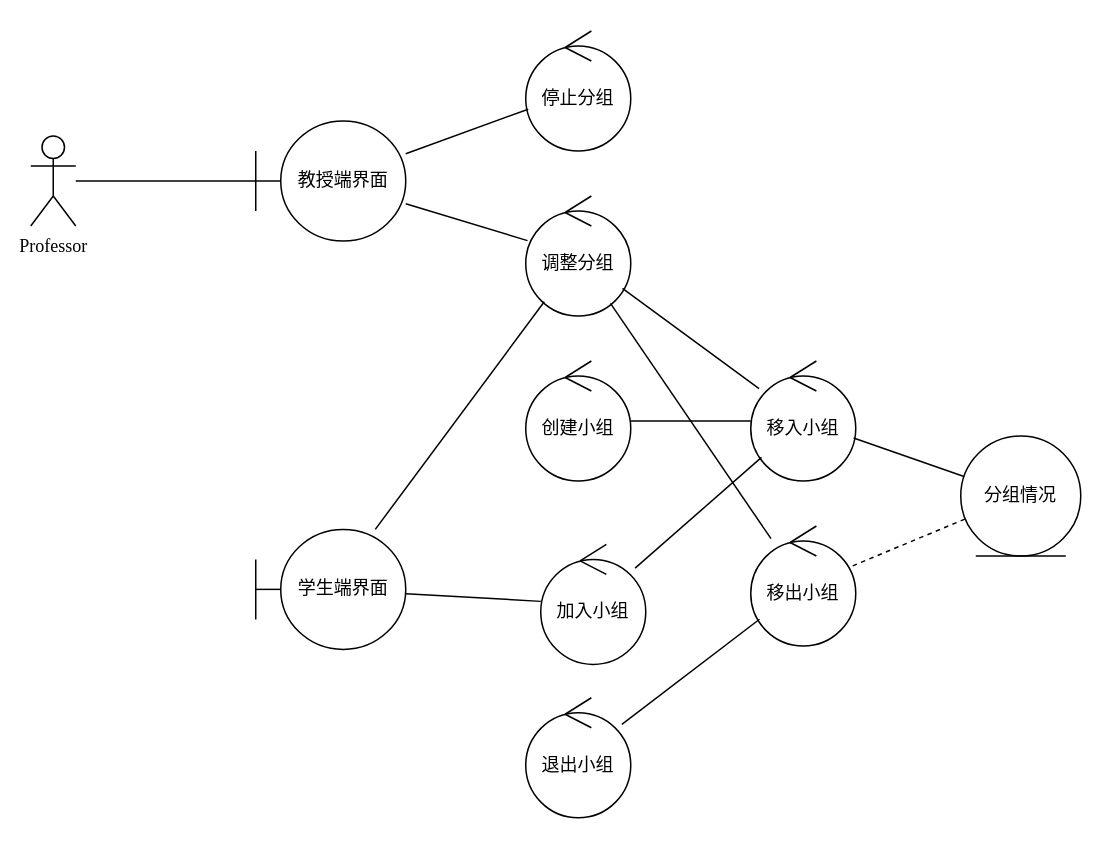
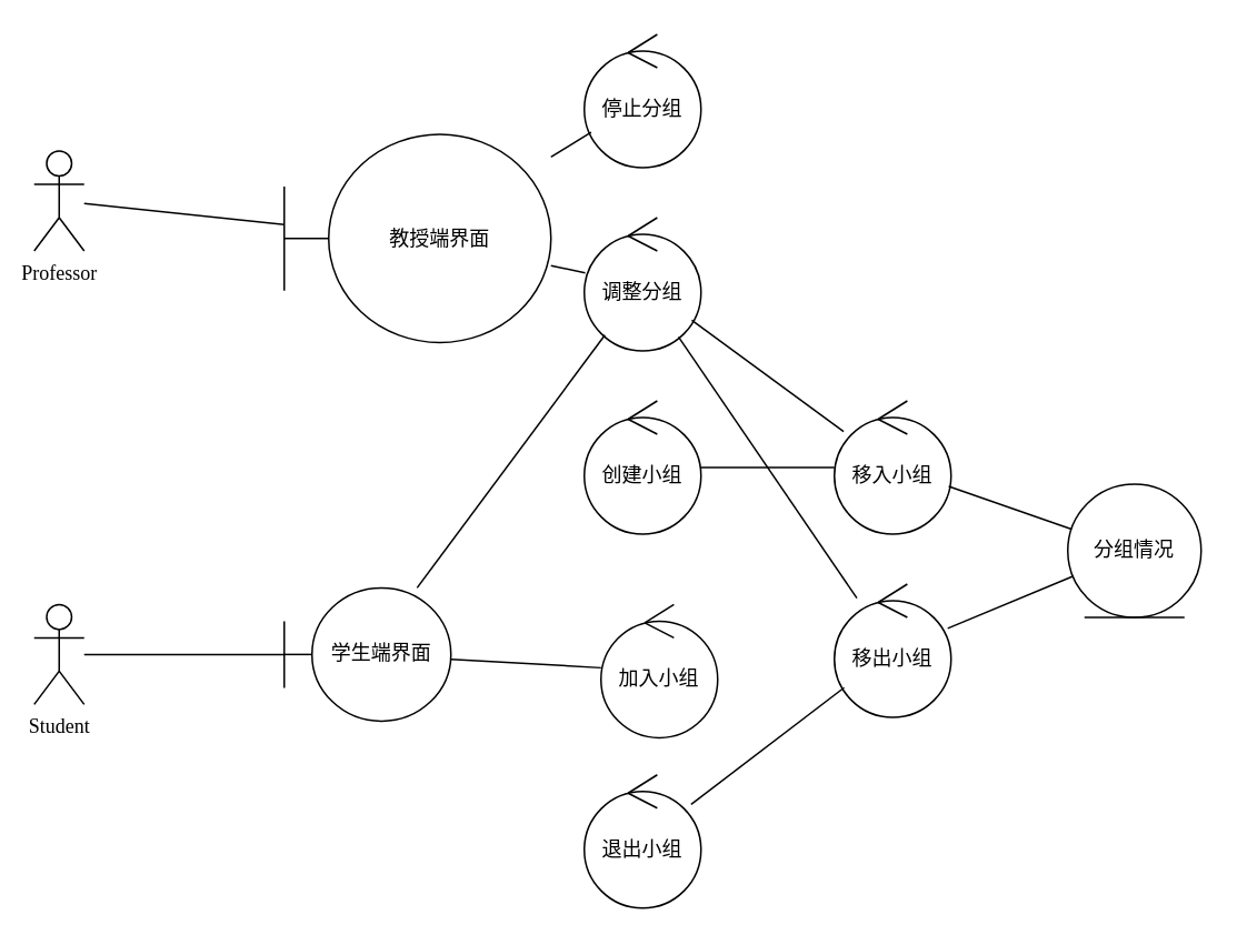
- <mxCell id="4" value="教授端界面" style="shape=umlBoundary;whiteSpace=wrap;html=1;fontFamily=&quot;Times New Roman&quot;, SimSun, sans-serif;" parent="1" vertex="1"><mxGeometry x="170" y="80" width="100" height="80" as="geometry" /></mxCell>
+ <mxCell id="4" value="教授端界面" style="shape=umlBoundary;whiteSpace=wrap;html=1;fontFamily=&quot;Times New Roman&quot;, SimSun, sans-serif;" parent="1" vertex="1"><mxGeometry x="170" y="80" width="160" height="125" as="geometry" /></mxCell>
- <mxCell id="17" value="" style="endArrow=none;html=1;fontFamily=&quot;Times New Roman&quot;, SimSun, sans-serif;" edge="1" parent="1" source="7" target="12"><mxGeometry width="50" height="50" relative="1" as="geometry"><mxPoint x="510" y="480" as="sourcePoint" /><mxPoint x="560" y="430" as="targetPoint" /></mxGeometry></mxCell>
- <mxCell id="24" value="" style="endArrow=none;html=1;fontFamily=&quot;Times New Roman&quot;, SimSun, sans-serif;dashed=1;" edge="1" parent="1" source="11" target="22"><mxGeometry width="50" height="50" relative="1" as="geometry"><mxPoint x="620" y="490" as="sourcePoint" /><mxPoint x="670" y="440" as="targetPoint" /></mxGeometry></mxCell>
+ <mxCell id="24" value="" style="endArrow=none;html=1;fontFamily=&quot;Times New Roman&quot;, SimSun, sans-serif;" edge="1" parent="1" source="11" target="22"><mxGeometry width="50" height="50" relative="1" as="geometry"><mxPoint x="620" y="490" as="sourcePoint" /><mxPoint x="670" y="440" as="targetPoint" /></mxGeometry></mxCell>
+ <mxCell id="3" value="Student" style="shape=umlActor;verticalLabelPosition=bottom;verticalAlign=top;html=1;fontFamily=&quot;Times New Roman&quot;, SimSun, sans-serif;" parent="1" vertex="1"><mxGeometry x="20" y="362.25" width="30" height="60" as="geometry" /></mxCell>
+ <mxCell id="26" value="" style="endArrow=none;html=1;fontFamily=&quot;Times New Roman&quot;, SimSun, sans-serif;" edge="1" parent="1" source="3" target="5"><mxGeometry width="50" height="50" relative="1" as="geometry"><mxPoint x="70" y="410" as="sourcePoint" /><mxPoint x="130" y="320" as="targetPoint" /></mxGeometry></mxCell>
